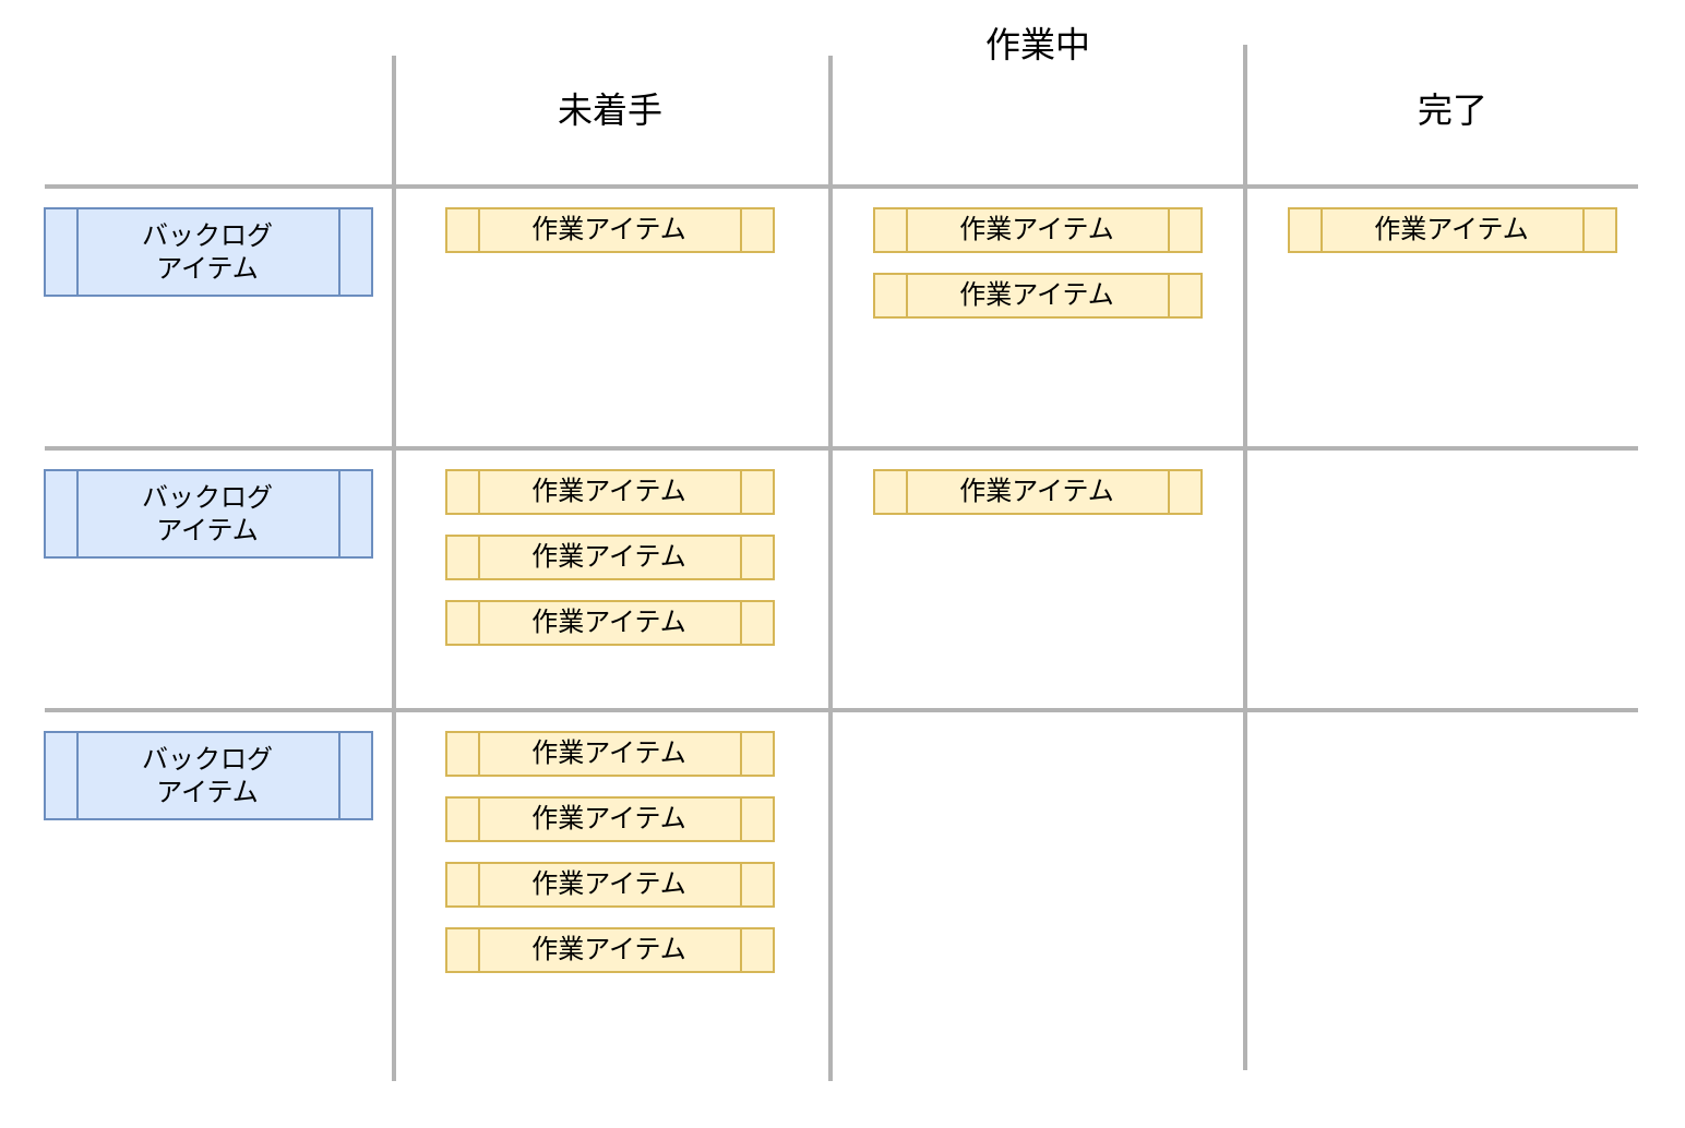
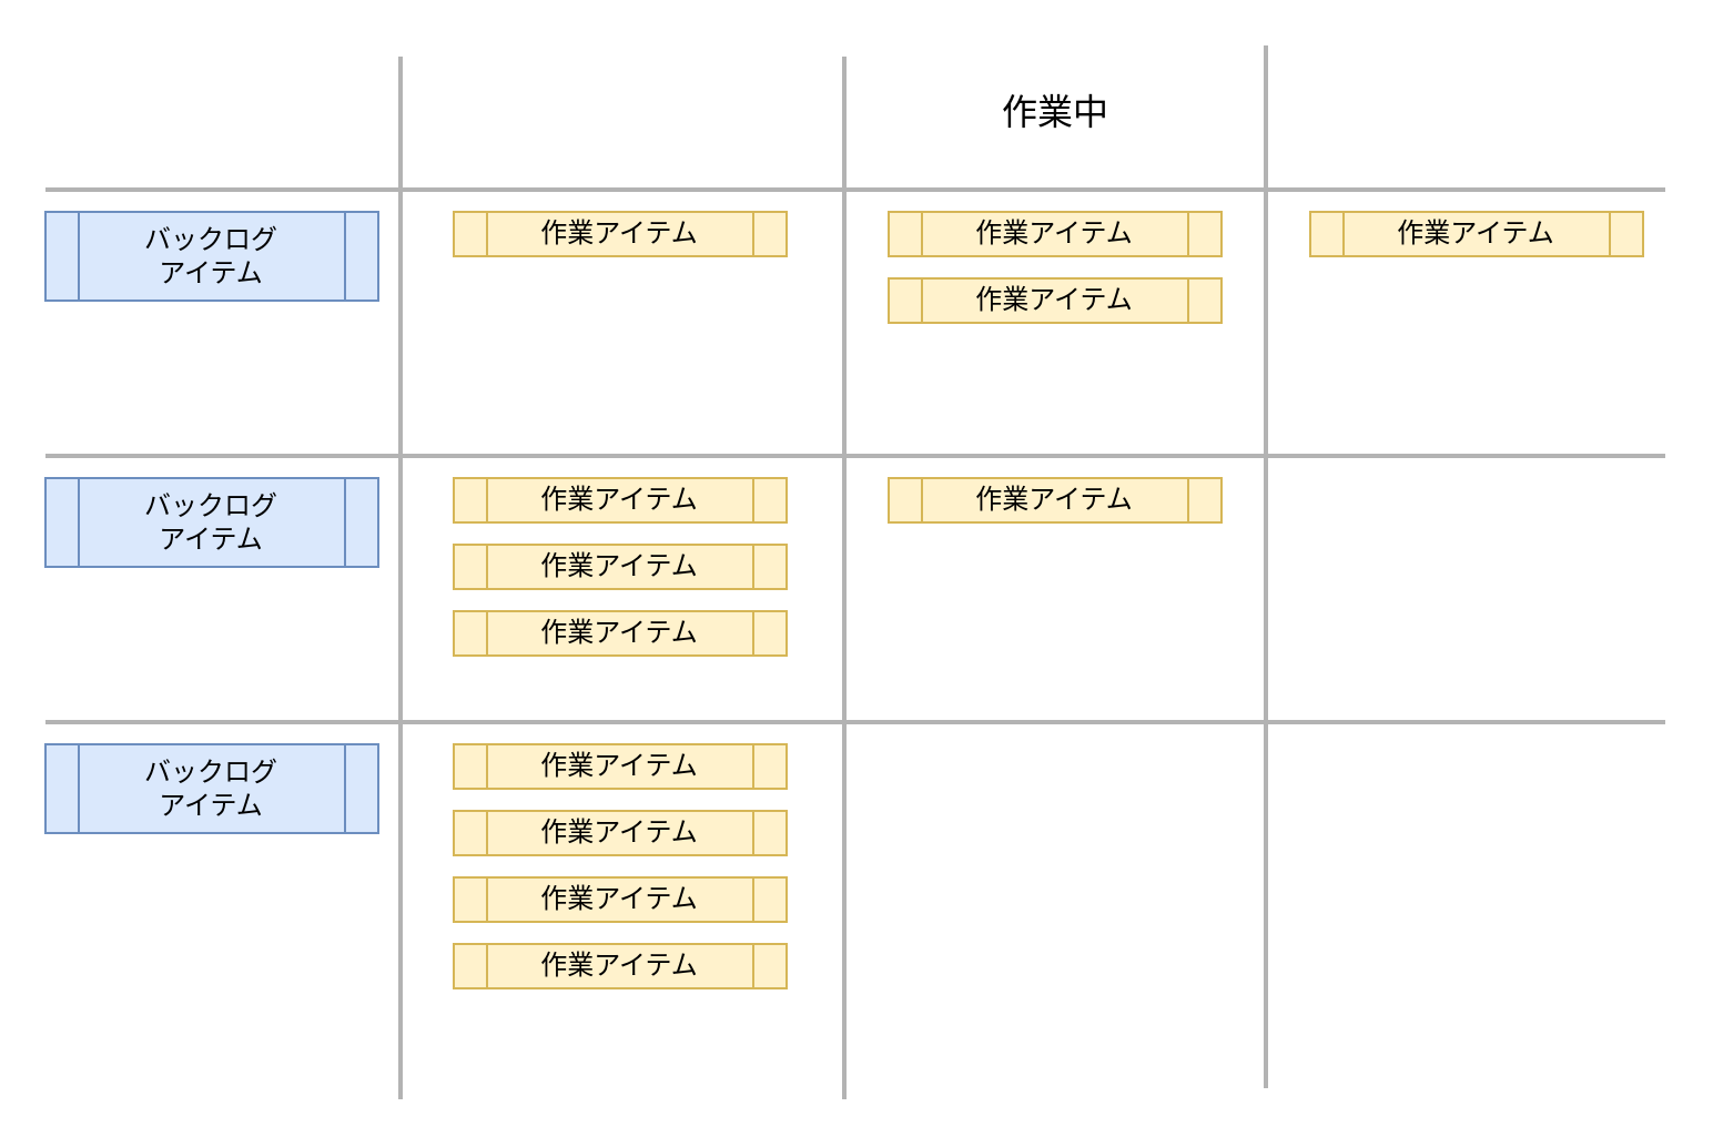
- <mxCell id="24" value="作業中" style="text;html=1;strokeColor=none;fillColor=none;align=center;verticalAlign=middle;whiteSpace=wrap;rounded=0;fontSize=16;" vertex="1" parent="1"><mxGeometry x="429.5" y="5" width="91" height="30" as="geometry" /></mxCell>
+ <mxCell id="24" value="作業中" style="text;html=1;strokeColor=none;fillColor=none;align=center;verticalAlign=middle;whiteSpace=wrap;rounded=0;fontSize=16;" vertex="1" parent="1"><mxGeometry x="429.5" y="35" width="91" height="30" as="geometry" /></mxCell>
- <mxCell id="23" value="未着手" style="text;html=1;strokeColor=none;fillColor=none;align=center;verticalAlign=middle;whiteSpace=wrap;rounded=0;fontSize=16;" vertex="1" parent="1"><mxGeometry x="233.5" y="35" width="91" height="30" as="geometry" /></mxCell>
- <mxCell id="25" value="完了" style="text;html=1;strokeColor=none;fillColor=none;align=center;verticalAlign=middle;whiteSpace=wrap;rounded=0;fontSize=16;" vertex="1" parent="1"><mxGeometry x="619.5" y="35" width="91" height="30" as="geometry" /></mxCell>
